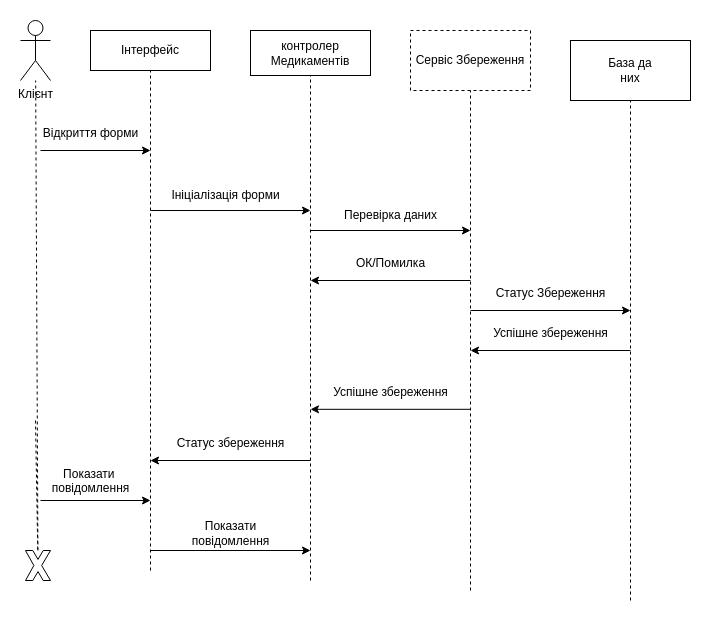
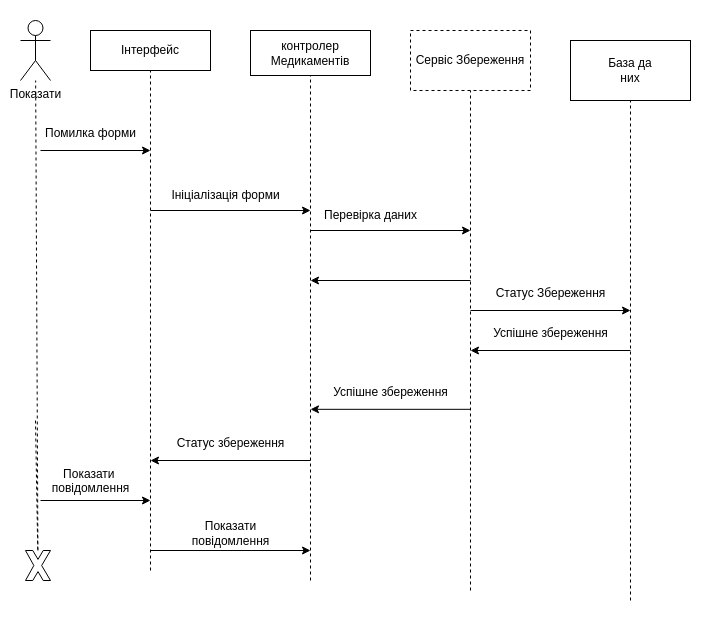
- <mxCell id="2" value="Клієнт" style="shape=umlActor;verticalLabelPosition=bottom;verticalAlign=top;html=1;outlineConnect=0;" parent="1" vertex="1"><mxGeometry x="20" y="20" width="30" height="60" as="geometry" /></mxCell>
+ <mxCell id="2" value="Показати" style="shape=umlActor;verticalLabelPosition=bottom;verticalAlign=top;html=1;outlineConnect=0;" parent="1" vertex="1"><mxGeometry x="20" y="20" width="30" height="60" as="geometry" /></mxCell>
- <mxCell id="15" value="Відкриття форми" style="text;html=1;align=center;verticalAlign=middle;resizable=0;points=[];autosize=1;strokeColor=none;fillColor=none;" parent="1" vertex="1"><mxGeometry x="30" y="118" width="120" height="30" as="geometry" /></mxCell>
+ <mxCell id="15" value="Помилка форми" style="text;html=1;align=center;verticalAlign=middle;resizable=0;points=[];autosize=1;strokeColor=none;fillColor=none;" parent="1" vertex="1"><mxGeometry x="30" y="118" width="120" height="30" as="geometry" /></mxCell>
- <mxCell id="19" value="Перевірка даних" style="text;html=1;align=center;verticalAlign=middle;resizable=0;points=[];autosize=1;strokeColor=none;fillColor=none;" parent="1" vertex="1"><mxGeometry x="330" y="200" width="120" height="30" as="geometry" /></mxCell>
+ <mxCell id="19" value="Перевірка даних" style="text;html=1;align=center;verticalAlign=middle;resizable=0;points=[];autosize=1;strokeColor=none;fillColor=none;" parent="1" vertex="1"><mxGeometry x="310" y="200" width="120" height="30" as="geometry" /></mxCell>
- <mxCell id="21" value="ОК/Помилка" style="text;html=1;align=center;verticalAlign=middle;resizable=0;points=[];autosize=1;strokeColor=none;fillColor=none;" parent="1" vertex="1"><mxGeometry x="345" y="248" width="90" height="30" as="geometry" /></mxCell>
